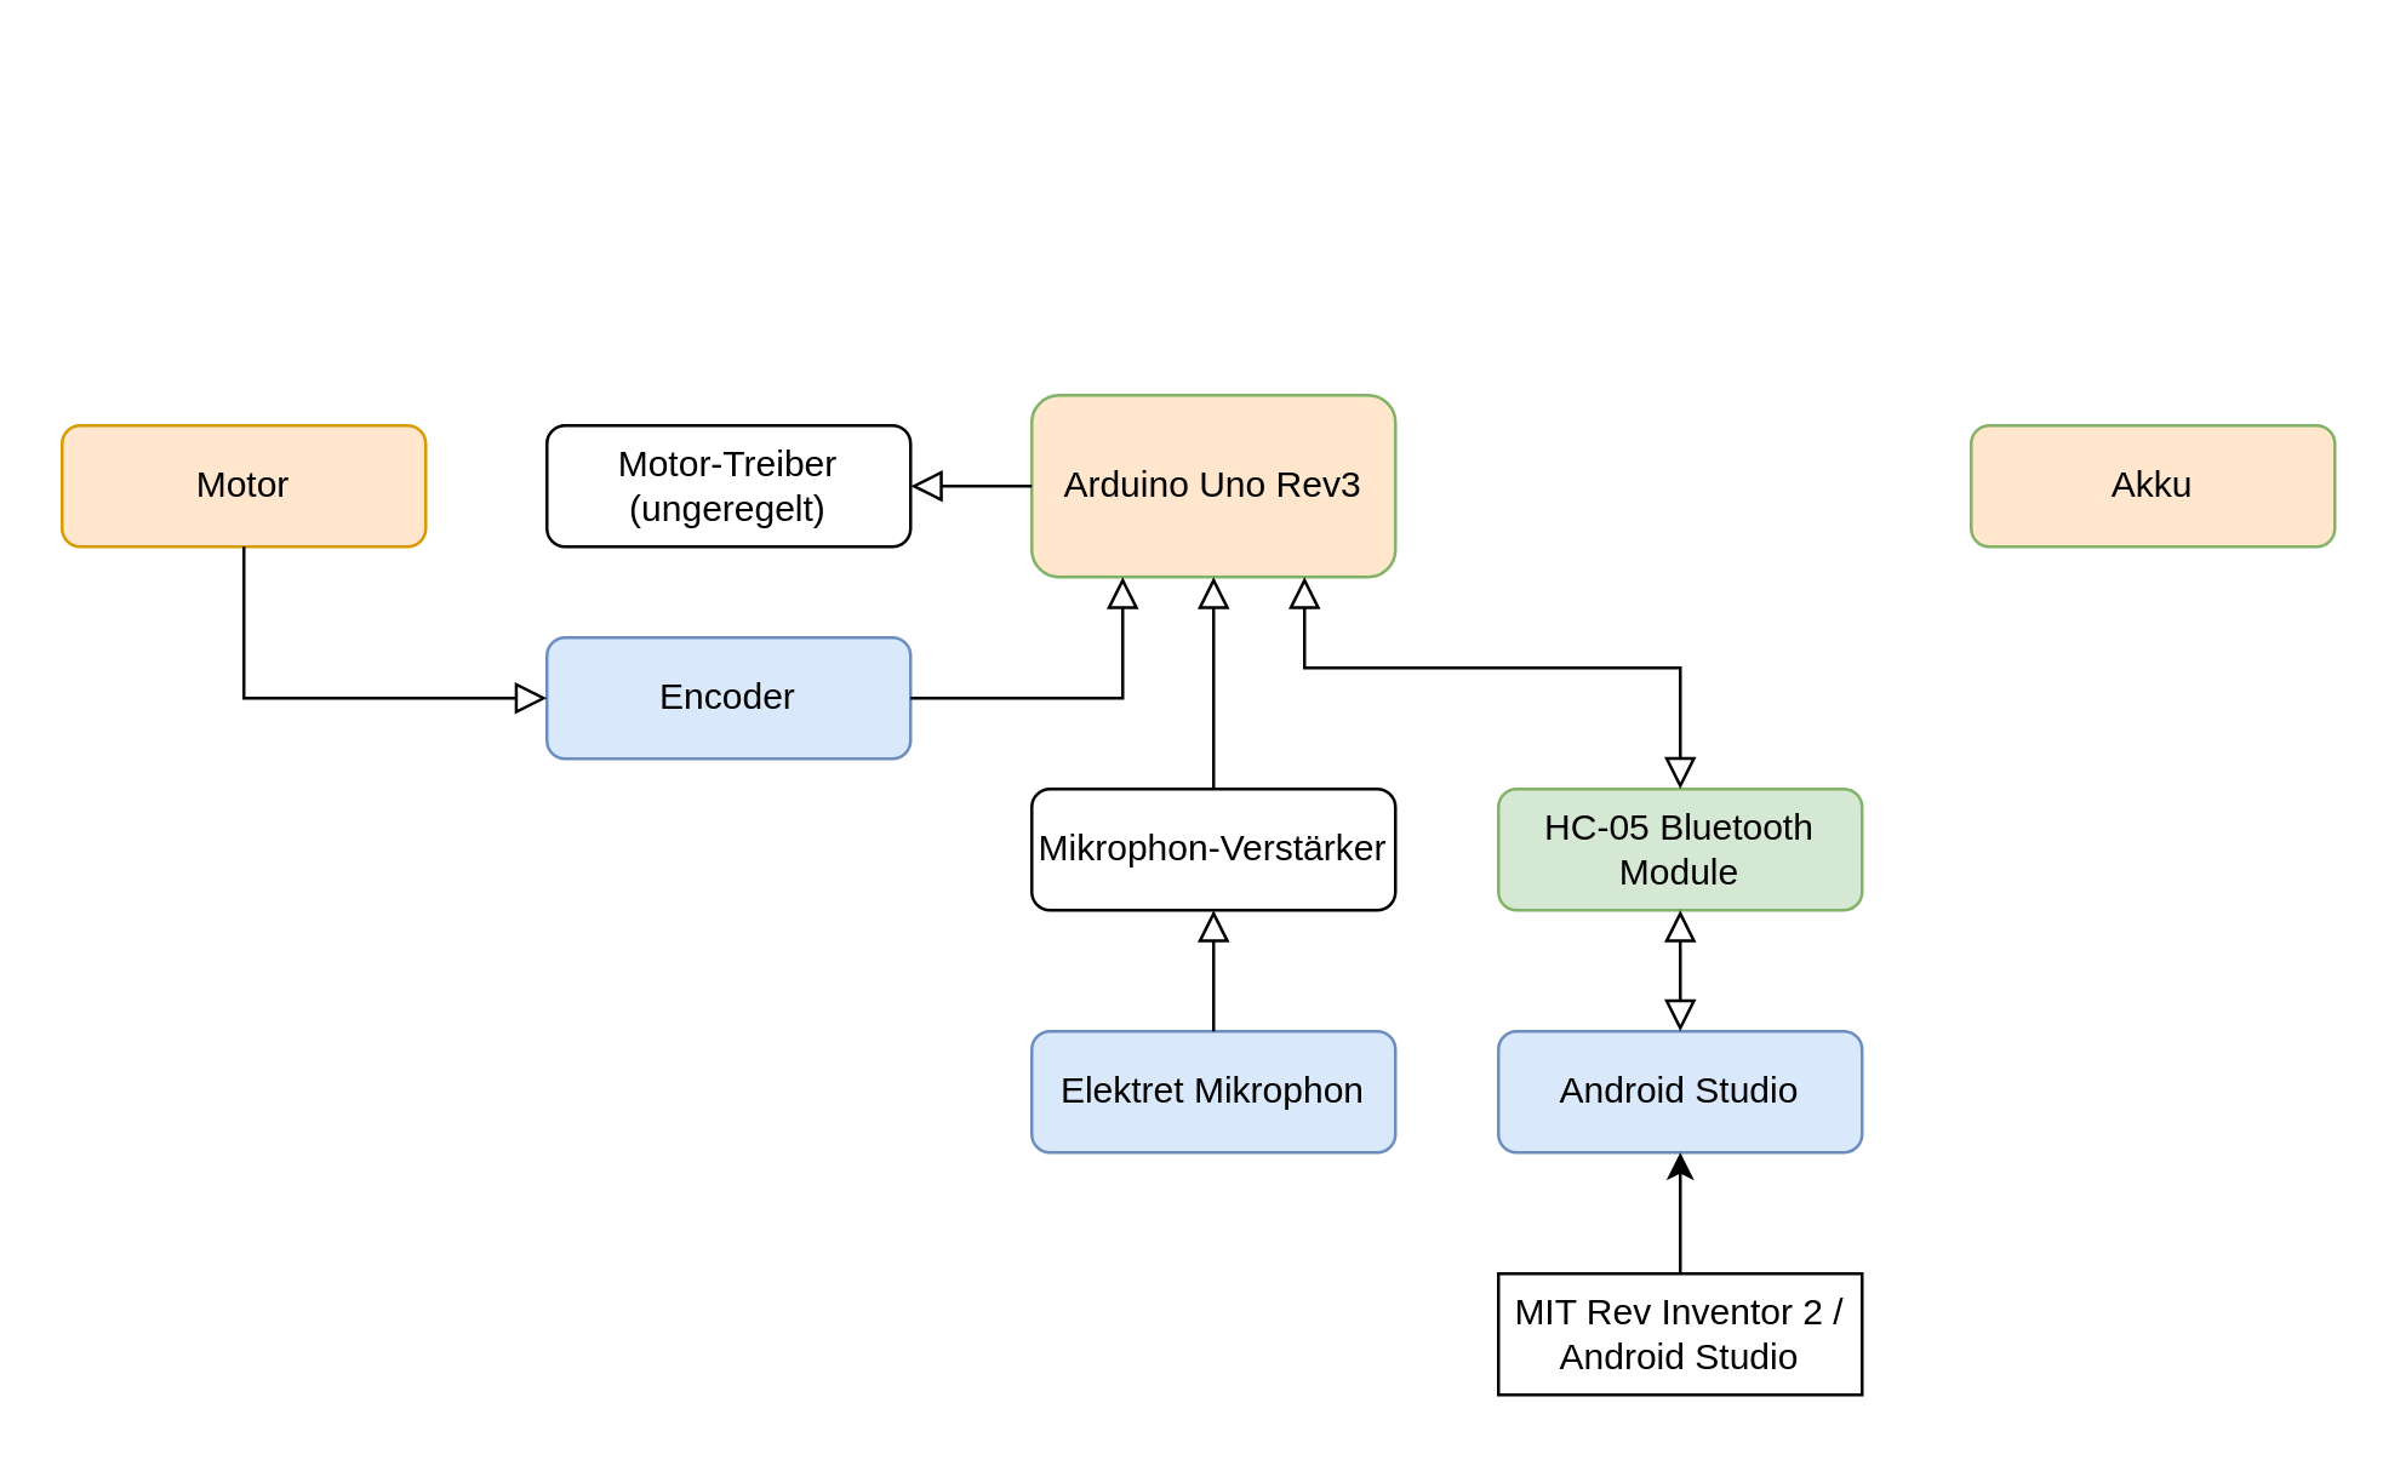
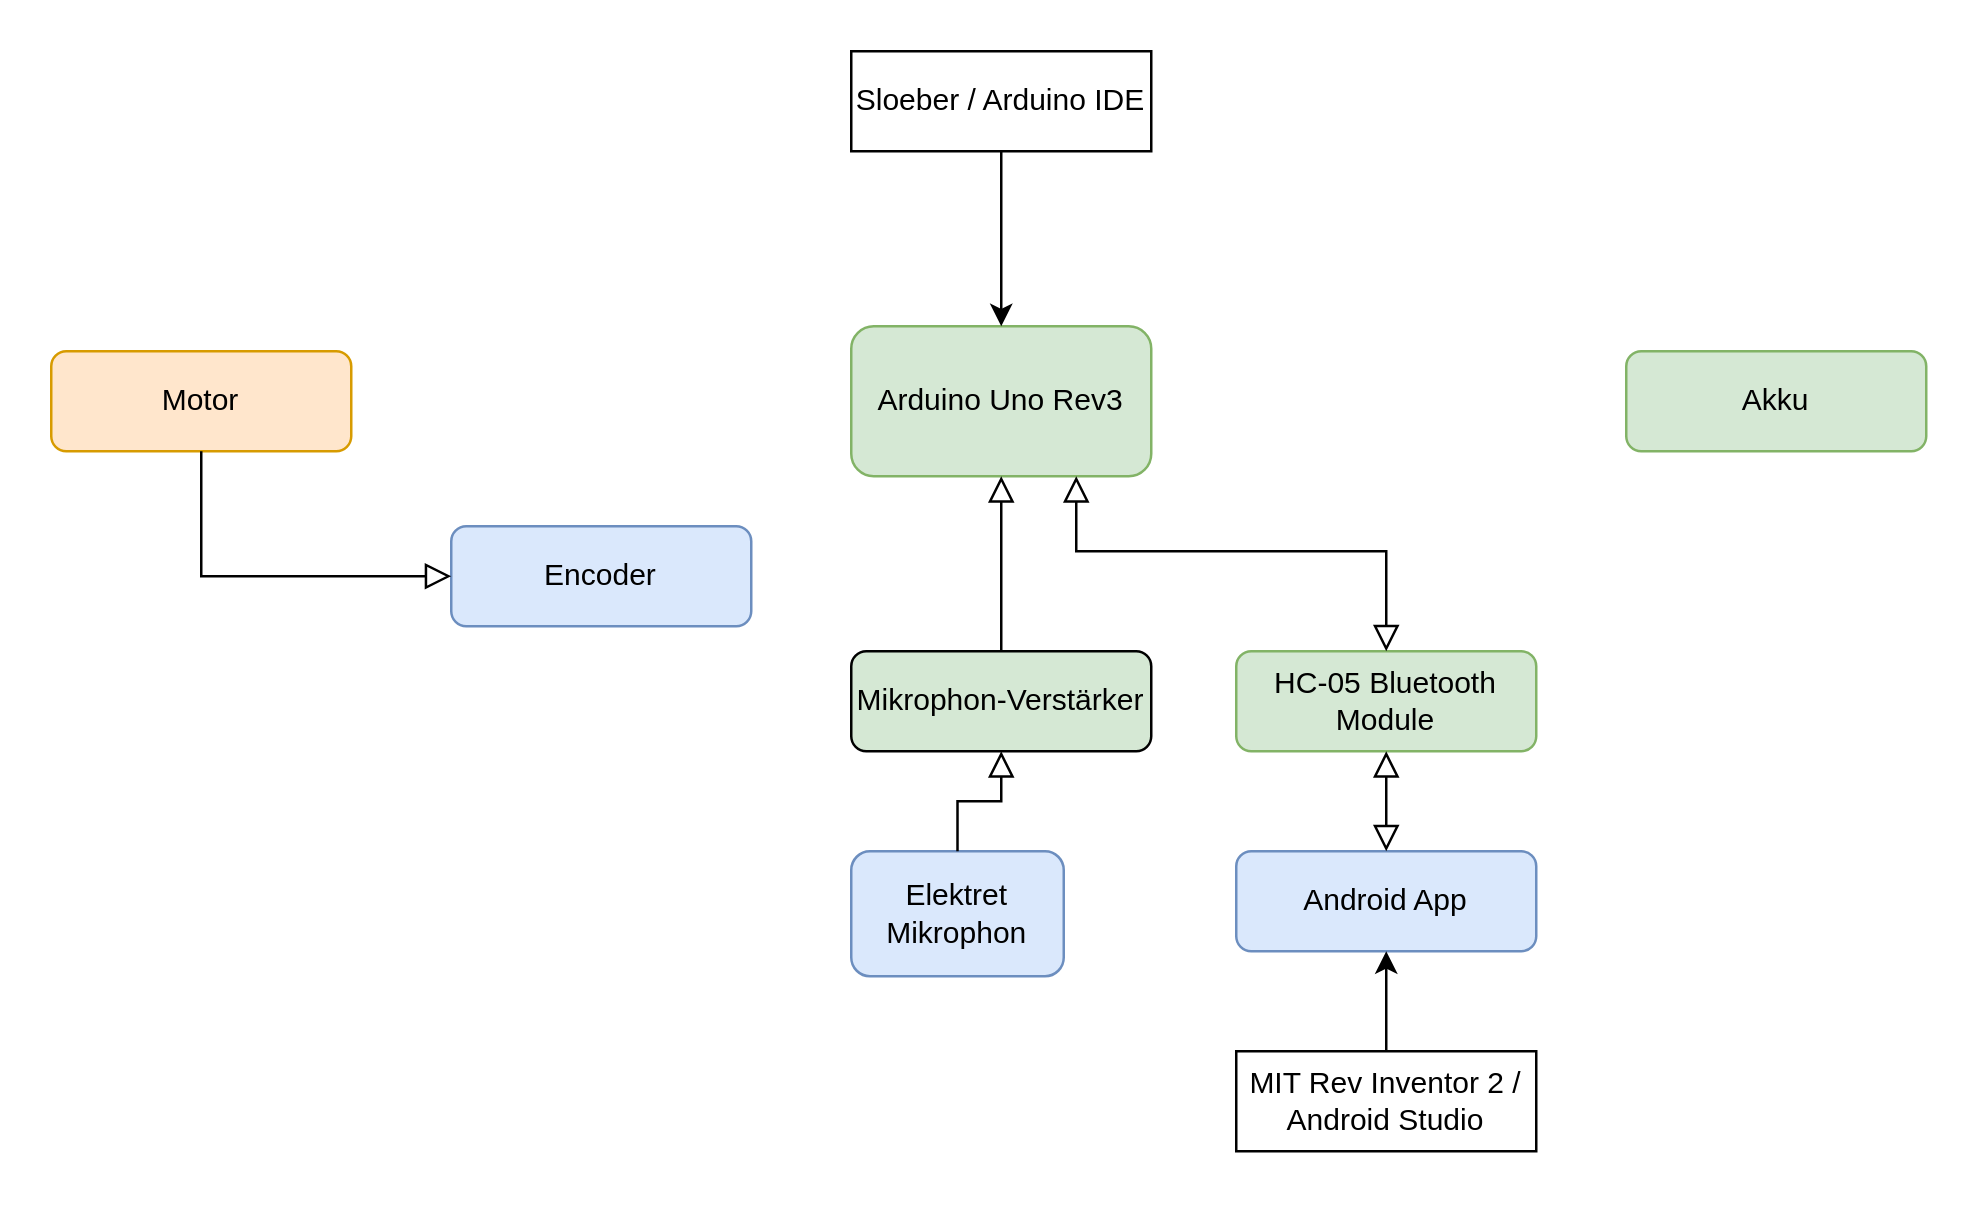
+ <mxCell id="7" value="Sloeber / Arduino IDE" style="rounded=0;whiteSpace=wrap;html=1;" parent="1" vertex="1"><mxGeometry x="340" y="20" width="120" height="40" as="geometry" /></mxCell>
+ <mxCell id="8" value="" style="endArrow=classic;html=1;entryX=0.5;entryY=0;entryDx=0;entryDy=0;exitX=0.5;exitY=1;exitDx=0;exitDy=0;" parent="1" source="7" target="2" edge="1"><mxGeometry width="50" height="50" relative="1" as="geometry"><mxPoint x="620" y="210" as="sourcePoint" /><mxPoint x="620" y="260" as="targetPoint" /><Array as="points"><mxPoint x="400" y="130" /></Array></mxGeometry></mxCell>
- <mxCell id="12" value="Motor-Treiber (ungeregelt)" style="rounded=1;whiteSpace=wrap;html=1;fontSize=12;glass=0;strokeWidth=1;shadow=0;" parent="1" vertex="1"><mxGeometry x="180" y="140" width="120" height="40" as="geometry" /></mxCell>
- <mxCell id="13" value="" style="rounded=0;html=1;jettySize=auto;orthogonalLoop=1;fontSize=11;endArrow=block;endFill=0;endSize=8;strokeWidth=1;shadow=0;labelBackgroundColor=none;edgeStyle=orthogonalEdgeStyle;exitX=0;exitY=0.5;exitDx=0;exitDy=0;entryX=1;entryY=0.5;entryDx=0;entryDy=0;" parent="1" source="2" target="12" edge="1"><mxGeometry relative="1" as="geometry"><mxPoint x="220" y="280" as="sourcePoint" /><mxPoint x="270" y="280" as="targetPoint" /></mxGeometry></mxCell>
- <mxCell id="2" value="Arduino Uno Rev3" style="rounded=1;whiteSpace=wrap;html=1;fontSize=12;glass=0;strokeWidth=1;shadow=0;fillColor=#ffe6cc;strokeColor=#82b366;" parent="1" vertex="1"><mxGeometry x="340" y="130" width="120" height="60" as="geometry" /></mxCell>
+ <mxCell id="2" value="Arduino Uno Rev3" style="rounded=1;whiteSpace=wrap;html=1;fontSize=12;glass=0;strokeWidth=1;shadow=0;fillColor=#d5e8d4;strokeColor=#82b366;" parent="1" vertex="1"><mxGeometry x="340" y="130" width="120" height="60" as="geometry" /></mxCell>
- <mxCell id="19" value="Akku" style="rounded=1;whiteSpace=wrap;html=1;fontSize=12;glass=0;strokeWidth=1;shadow=0;fillColor=#ffe6cc;strokeColor=#82b366;" vertex="1" parent="1"><mxGeometry x="650" y="140" width="120" height="40" as="geometry" /></mxCell>
+ <mxCell id="19" value="Akku" style="rounded=1;whiteSpace=wrap;html=1;fontSize=12;glass=0;strokeWidth=1;shadow=0;fillColor=#d5e8d4;strokeColor=#82b366;" vertex="1" parent="1"><mxGeometry x="650" y="140" width="120" height="40" as="geometry" /></mxCell>
- <mxCell id="17" value="" style="rounded=0;html=1;jettySize=auto;orthogonalLoop=1;fontSize=11;endArrow=block;endFill=0;endSize=8;strokeWidth=1;shadow=0;labelBackgroundColor=none;edgeStyle=orthogonalEdgeStyle;exitX=1;exitY=0.5;exitDx=0;exitDy=0;entryX=0.25;entryY=1;entryDx=0;entryDy=0;" parent="1" source="15" target="2" edge="1"><mxGeometry relative="1" as="geometry"><mxPoint x="90" y="170" as="sourcePoint" /><mxPoint x="140" y="120" as="targetPoint" /></mxGeometry></mxCell>
- <mxCell id="9" value="Mikrophon-Verstärker" style="rounded=1;whiteSpace=wrap;html=1;fontSize=12;glass=0;strokeWidth=1;shadow=0;" parent="1" vertex="1"><mxGeometry x="340" y="260" width="120" height="40" as="geometry" /></mxCell>
+ <mxCell id="9" value="Mikrophon-Verstärker" style="rounded=1;whiteSpace=wrap;html=1;fontSize=12;glass=0;strokeWidth=1;shadow=0;fillColor=#d5e8d4;" parent="1" vertex="1"><mxGeometry x="340" y="260" width="120" height="40" as="geometry" /></mxCell>
- <mxCell id="10" value="Elektret Mikrophon" style="rounded=1;whiteSpace=wrap;html=1;fontSize=12;glass=0;strokeWidth=1;shadow=0;fillColor=#dae8fc;strokeColor=#6c8ebf;" parent="1" vertex="1"><mxGeometry x="340" y="340" width="120" height="40" as="geometry" /></mxCell>
+ <mxCell id="10" value="Elektret Mikrophon" style="rounded=1;whiteSpace=wrap;html=1;fontSize=12;glass=0;strokeWidth=1;shadow=0;fillColor=#dae8fc;strokeColor=#6c8ebf;" parent="1" vertex="1"><mxGeometry x="340" y="340" width="85" height="50" as="geometry" /></mxCell>
- <mxCell id="3" value="Android Studio" style="rounded=1;whiteSpace=wrap;html=1;fontSize=12;glass=0;strokeWidth=1;shadow=0;fillColor=#dae8fc;strokeColor=#6c8ebf;" parent="1" vertex="1"><mxGeometry x="494" y="340" width="120" height="40" as="geometry" /></mxCell>
+ <mxCell id="3" value="Android App" style="rounded=1;whiteSpace=wrap;html=1;fontSize=12;glass=0;strokeWidth=1;shadow=0;fillColor=#dae8fc;strokeColor=#6c8ebf;" parent="1" vertex="1"><mxGeometry x="494" y="340" width="120" height="40" as="geometry" /></mxCell>
